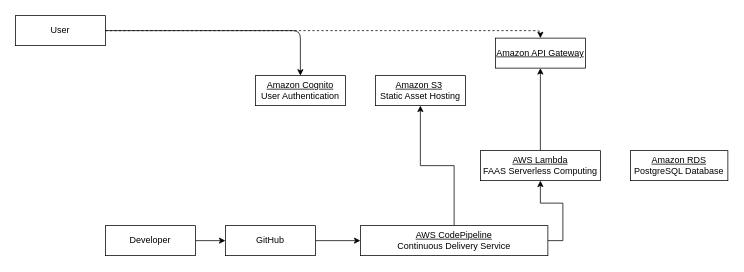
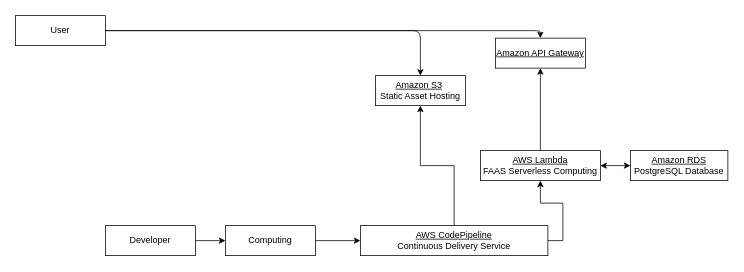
- <mxCell id="17" value="" style="endArrow=classic;html=1;exitX=1;exitY=0.5;exitDx=0;exitDy=0;entryX=0.5;entryY=0;entryDx=0;entryDy=0;dashed=1;" parent="1" source="9" target="13" edge="1"><mxGeometry width="50" height="50" relative="1" as="geometry"><mxPoint x="130" y="260" as="sourcePoint" /><mxPoint x="180" y="210" as="targetPoint" /><Array as="points"><mxPoint x="720" y="40" /></Array></mxGeometry></mxCell>
+ <mxCell id="17" value="" style="endArrow=classic;html=1;exitX=1;exitY=0.5;exitDx=0;exitDy=0;entryX=0.5;entryY=0;entryDx=0;entryDy=0;" parent="1" source="9" target="13" edge="1"><mxGeometry width="50" height="50" relative="1" as="geometry"><mxPoint x="130" y="260" as="sourcePoint" /><mxPoint x="180" y="210" as="targetPoint" /><Array as="points"><mxPoint x="720" y="40" /></Array></mxGeometry></mxCell>
- <mxCell id="15" value="" style="endArrow=classic;html=1;exitX=1;exitY=0.5;exitDx=0;exitDy=0;entryX=0.5;entryY=0;entryDx=0;entryDy=0;" parent="1" source="9" target="14" edge="1"><mxGeometry width="50" height="50" relative="1" as="geometry"><mxPoint x="430" y="350" as="sourcePoint" /><mxPoint x="480" y="300" as="targetPoint" /><Array as="points"><mxPoint x="400" y="40" /></Array></mxGeometry></mxCell>
+ <mxCell id="16" value="" style="endArrow=classic;html=1;exitX=1;exitY=0.5;exitDx=0;exitDy=0;entryX=0.5;entryY=0;entryDx=0;entryDy=0;" parent="1" source="9" target="10" edge="1"><mxGeometry width="50" height="50" relative="1" as="geometry"><mxPoint x="440" y="320" as="sourcePoint" /><mxPoint x="490" y="270" as="targetPoint" /><Array as="points"><mxPoint x="560" y="40" /></Array></mxGeometry></mxCell>
- <mxCell id="14" value="&lt;u&gt;Amazon Cognito&lt;/u&gt;&lt;br&gt;User Authentication" style="rounded=0;whiteSpace=wrap;html=1;" parent="1" vertex="1"><mxGeometry x="340" y="100" width="120" height="40" as="geometry" /></mxCell>
+ <mxCell id="19" value="" style="endArrow=classic;startArrow=classic;html=1;exitX=1;exitY=0.5;exitDx=0;exitDy=0;entryX=0;entryY=0.5;entryDx=0;entryDy=0;" parent="1" source="12" target="18" edge="1"><mxGeometry width="50" height="50" relative="1" as="geometry"><mxPoint x="840" y="330" as="sourcePoint" /><mxPoint x="890" y="280" as="targetPoint" /></mxGeometry></mxCell>
- <mxCell id="5" value="GitHub" style="rounded=0;whiteSpace=wrap;html=1;" parent="1" vertex="1"><mxGeometry x="300" y="300" width="120" height="40" as="geometry" /></mxCell>
+ <mxCell id="5" value="Computing" style="rounded=0;whiteSpace=wrap;html=1;" parent="1" vertex="1"><mxGeometry x="300" y="300" width="120" height="40" as="geometry" /></mxCell>
